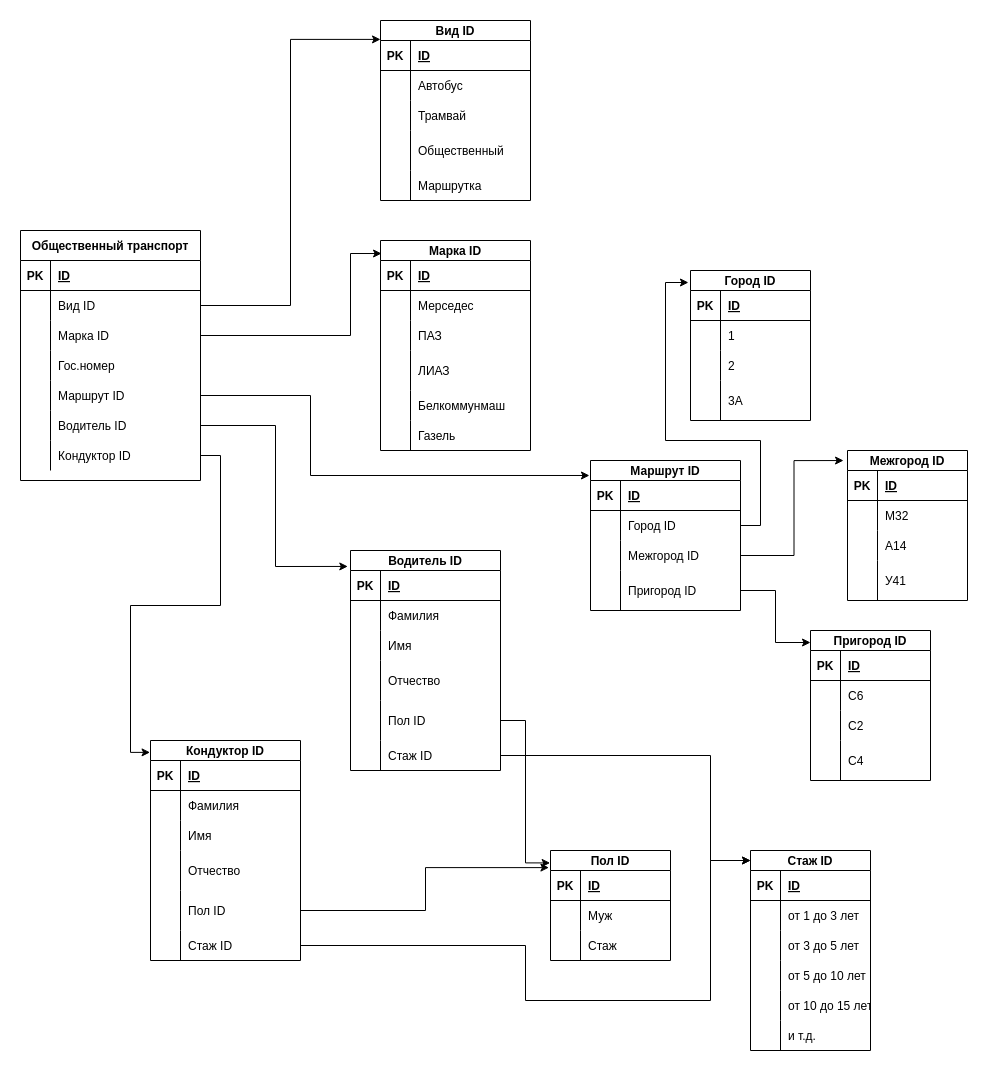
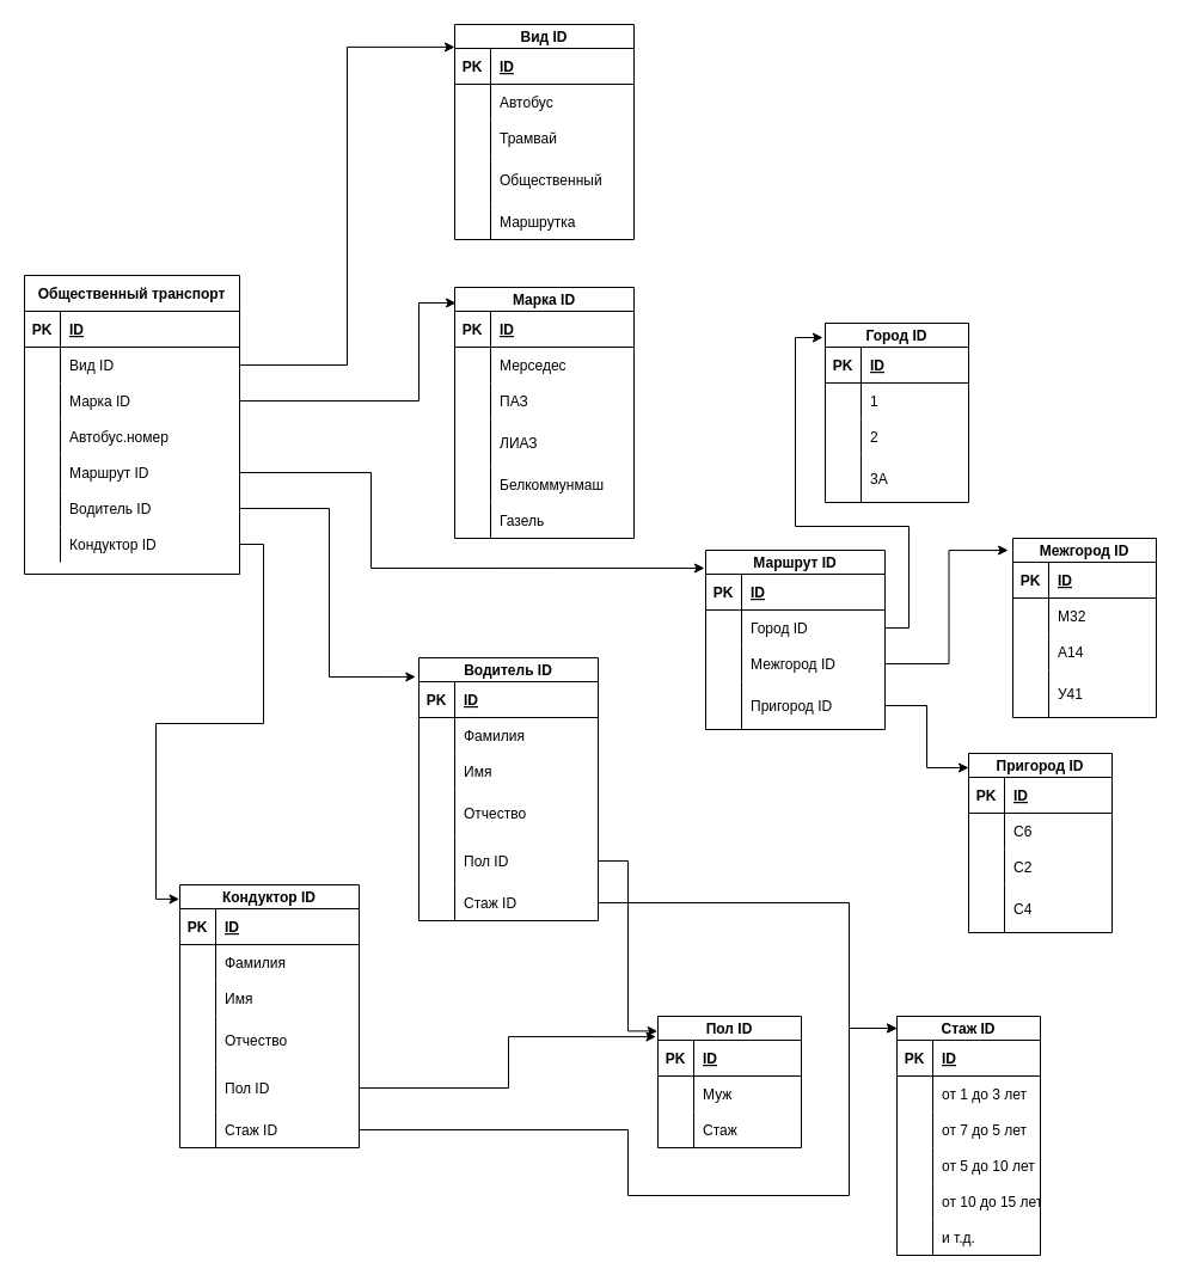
- <mxCell id="14" value="Гос.номер" style="shape=partialRectangle;connectable=0;fillColor=none;top=0;left=0;bottom=0;right=0;align=left;spacingLeft=6;overflow=hidden;" parent="12" vertex="1"><mxGeometry x="30" width="150" height="30" as="geometry"><mxRectangle width="150" height="30" as="alternateBounds" /></mxGeometry></mxCell>
+ <mxCell id="14" value="Автобус.номер" style="shape=partialRectangle;connectable=0;fillColor=none;top=0;left=0;bottom=0;right=0;align=left;spacingLeft=6;overflow=hidden;" parent="12" vertex="1"><mxGeometry x="30" width="150" height="30" as="geometry"><mxRectangle width="150" height="30" as="alternateBounds" /></mxGeometry></mxCell>
- <mxCell id="178" value="от 3 до 5 лет" style="shape=partialRectangle;connectable=0;fillColor=none;top=0;left=0;bottom=0;right=0;align=left;spacingLeft=6;overflow=hidden;" parent="176" vertex="1"><mxGeometry x="30" width="90" height="30" as="geometry"><mxRectangle width="90" height="30" as="alternateBounds" /></mxGeometry></mxCell>
+ <mxCell id="178" value="от 7 до 5 лет" style="shape=partialRectangle;connectable=0;fillColor=none;top=0;left=0;bottom=0;right=0;align=left;spacingLeft=6;overflow=hidden;" parent="176" vertex="1"><mxGeometry x="30" width="90" height="30" as="geometry"><mxRectangle width="90" height="30" as="alternateBounds" /></mxGeometry></mxCell>
